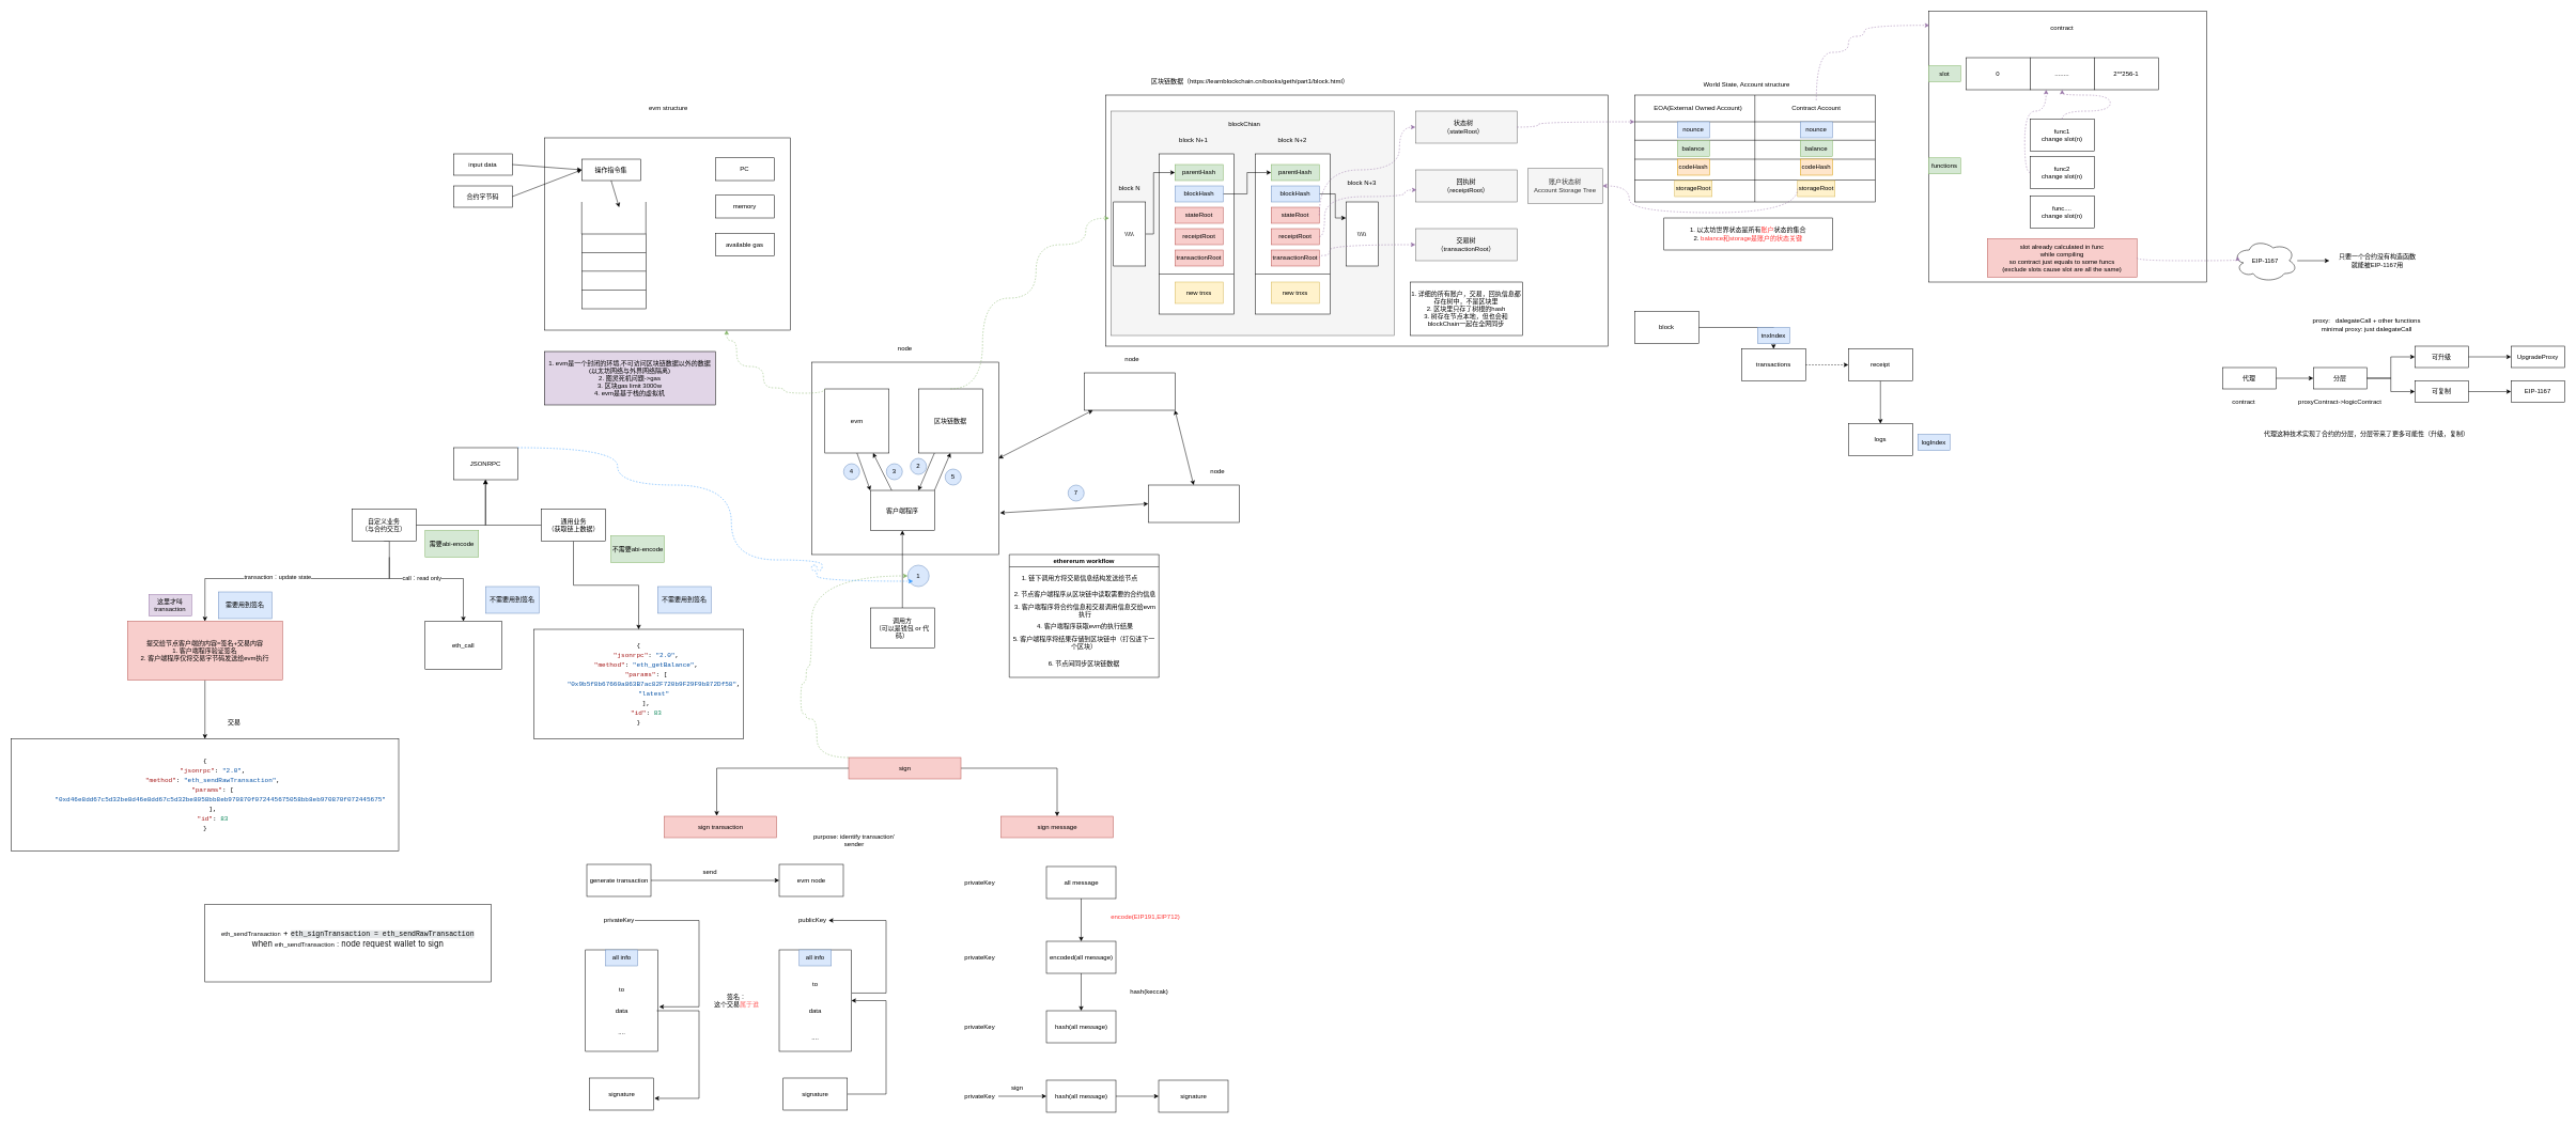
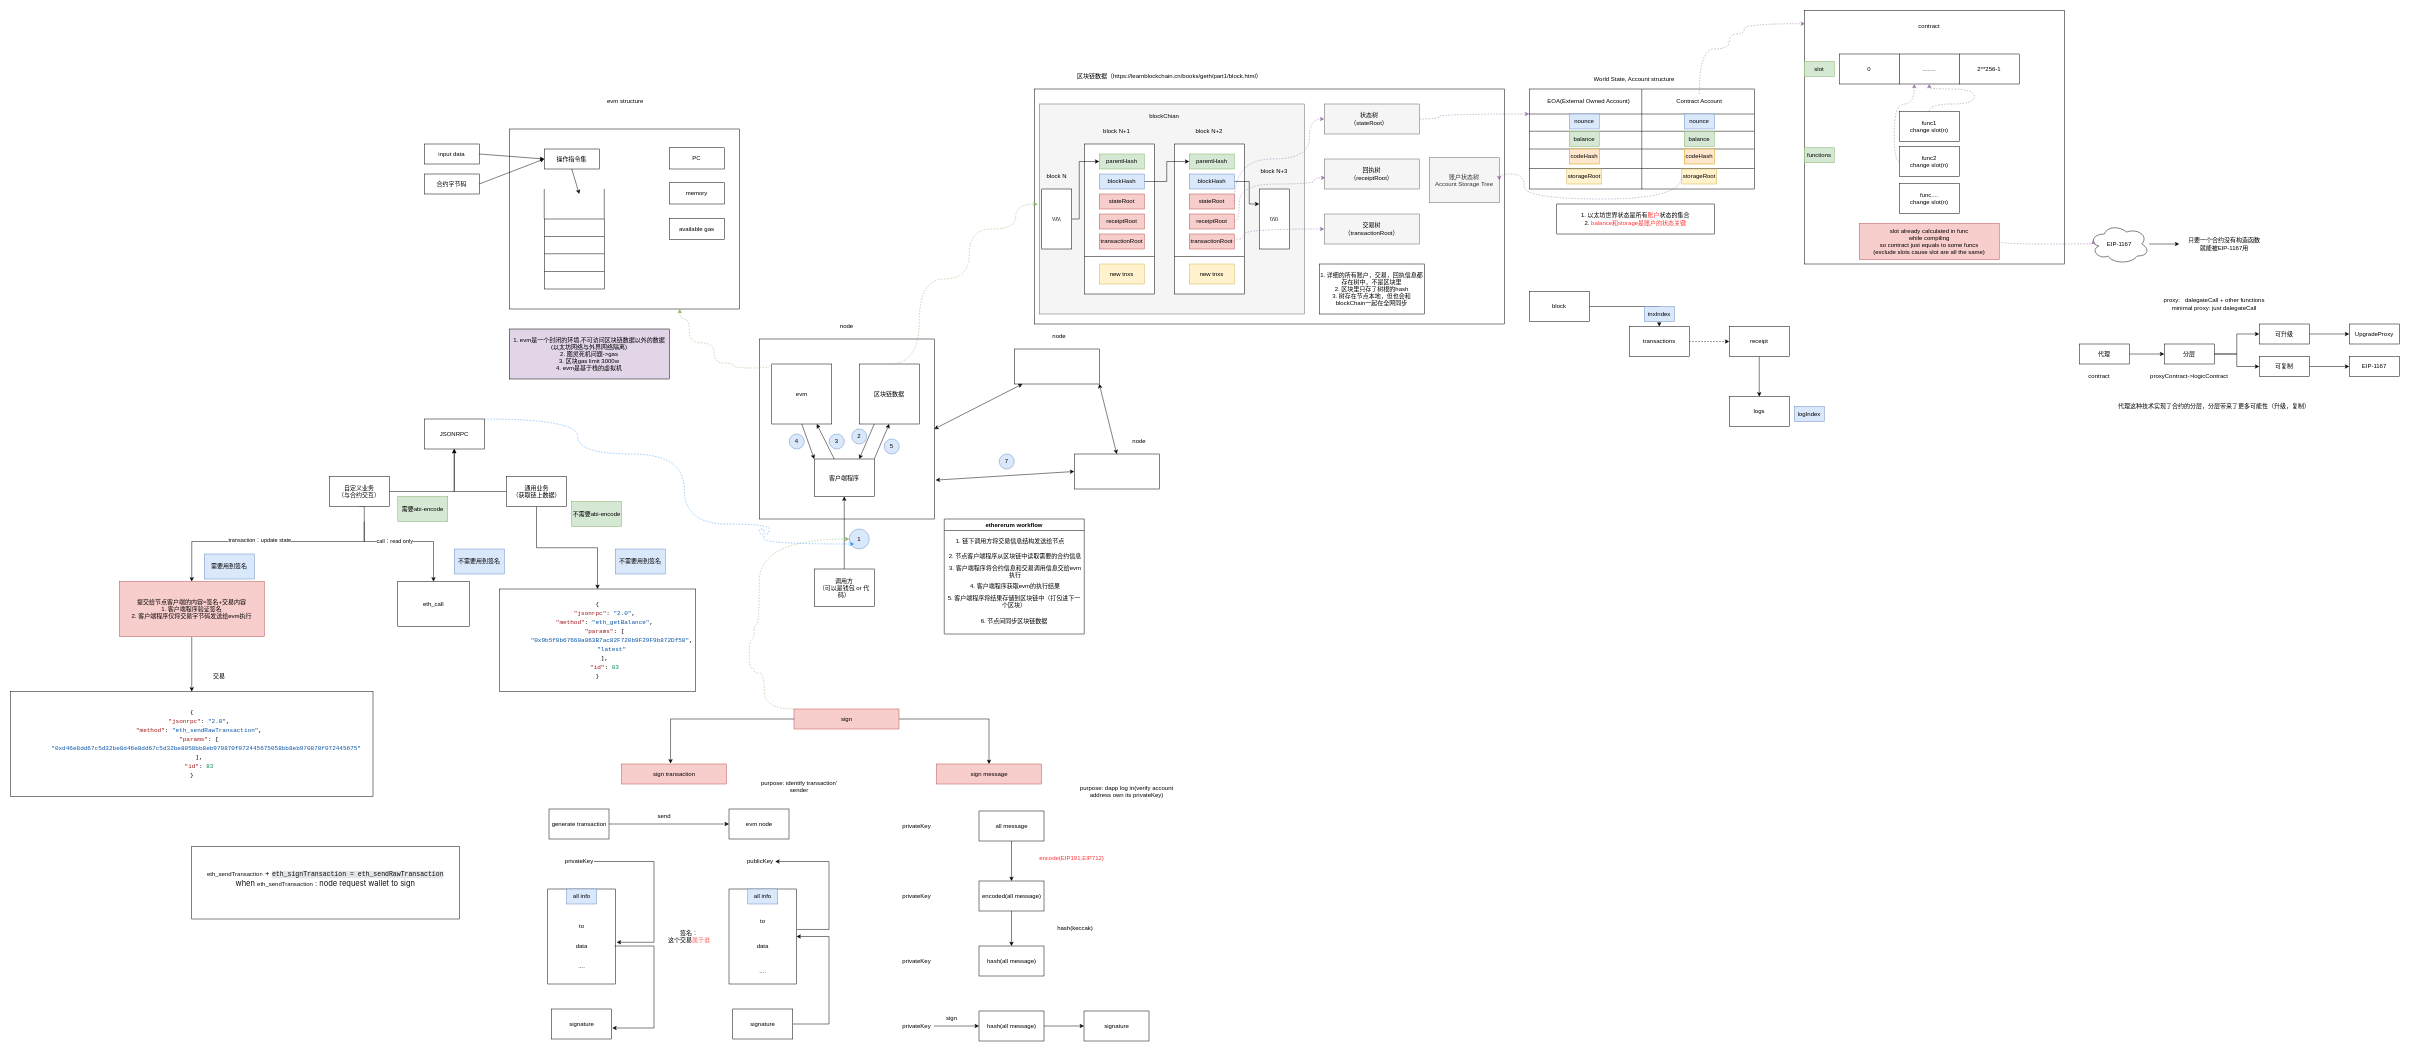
- <mxCell id="191" value="&lt;div&gt;账户状态树&lt;/div&gt;Account Storage Tree" style="rounded=0;whiteSpace=wrap;html=1;fillColor=#f5f5f5;fontColor=#333333;strokeColor=#666666;" vertex="1" parent="1"><mxGeometry x="2858" y="314.5" width="140" height="65" as="geometry" /></mxCell>
+ <mxCell id="191" value="&lt;div&gt;账户状态树&lt;/div&gt;Account Storage Tree" style="rounded=0;whiteSpace=wrap;html=1;fillColor=#f5f5f5;fontColor=#333333;strokeColor=#666666;" vertex="1" parent="1"><mxGeometry x="2858" y="314.5" width="140" height="90" as="geometry" /></mxCell>
- <mxCell id="181" value="这里才叫&lt;div&gt;transaction&lt;/div&gt;" style="rounded=0;whiteSpace=wrap;html=1;fillColor=#e1d5e7;strokeColor=#9673a6;" parent="1" vertex="1"><mxGeometry x="278" y="1112" width="80" height="40" as="geometry" /></mxCell>
+ <mxCell id="152" value="purpose: dapp log in(verify account address own its privateKey)" style="text;html=1;align=center;verticalAlign=middle;whiteSpace=wrap;rounded=0;" parent="1" vertex="1"><mxGeometry x="2157.5" y="1557" width="190" height="50" as="geometry" /></mxCell>
